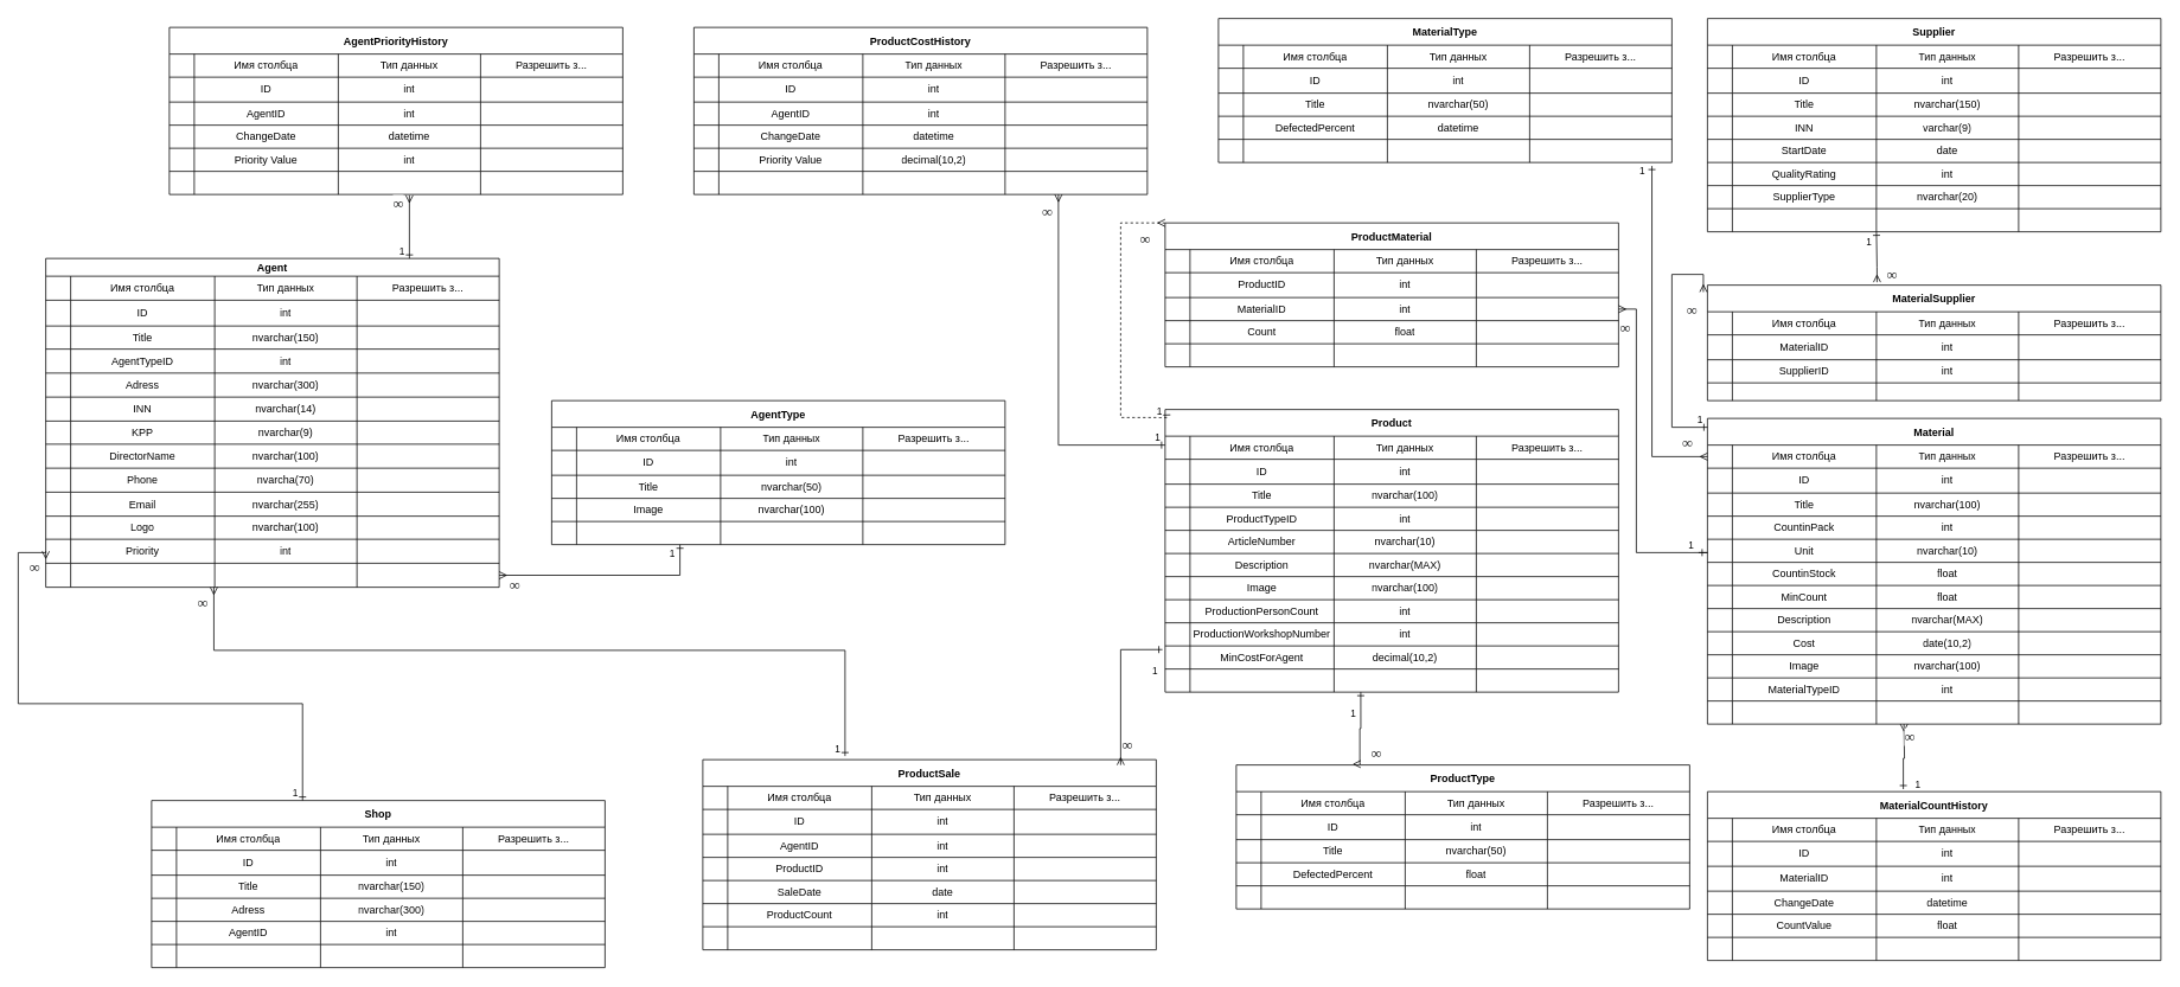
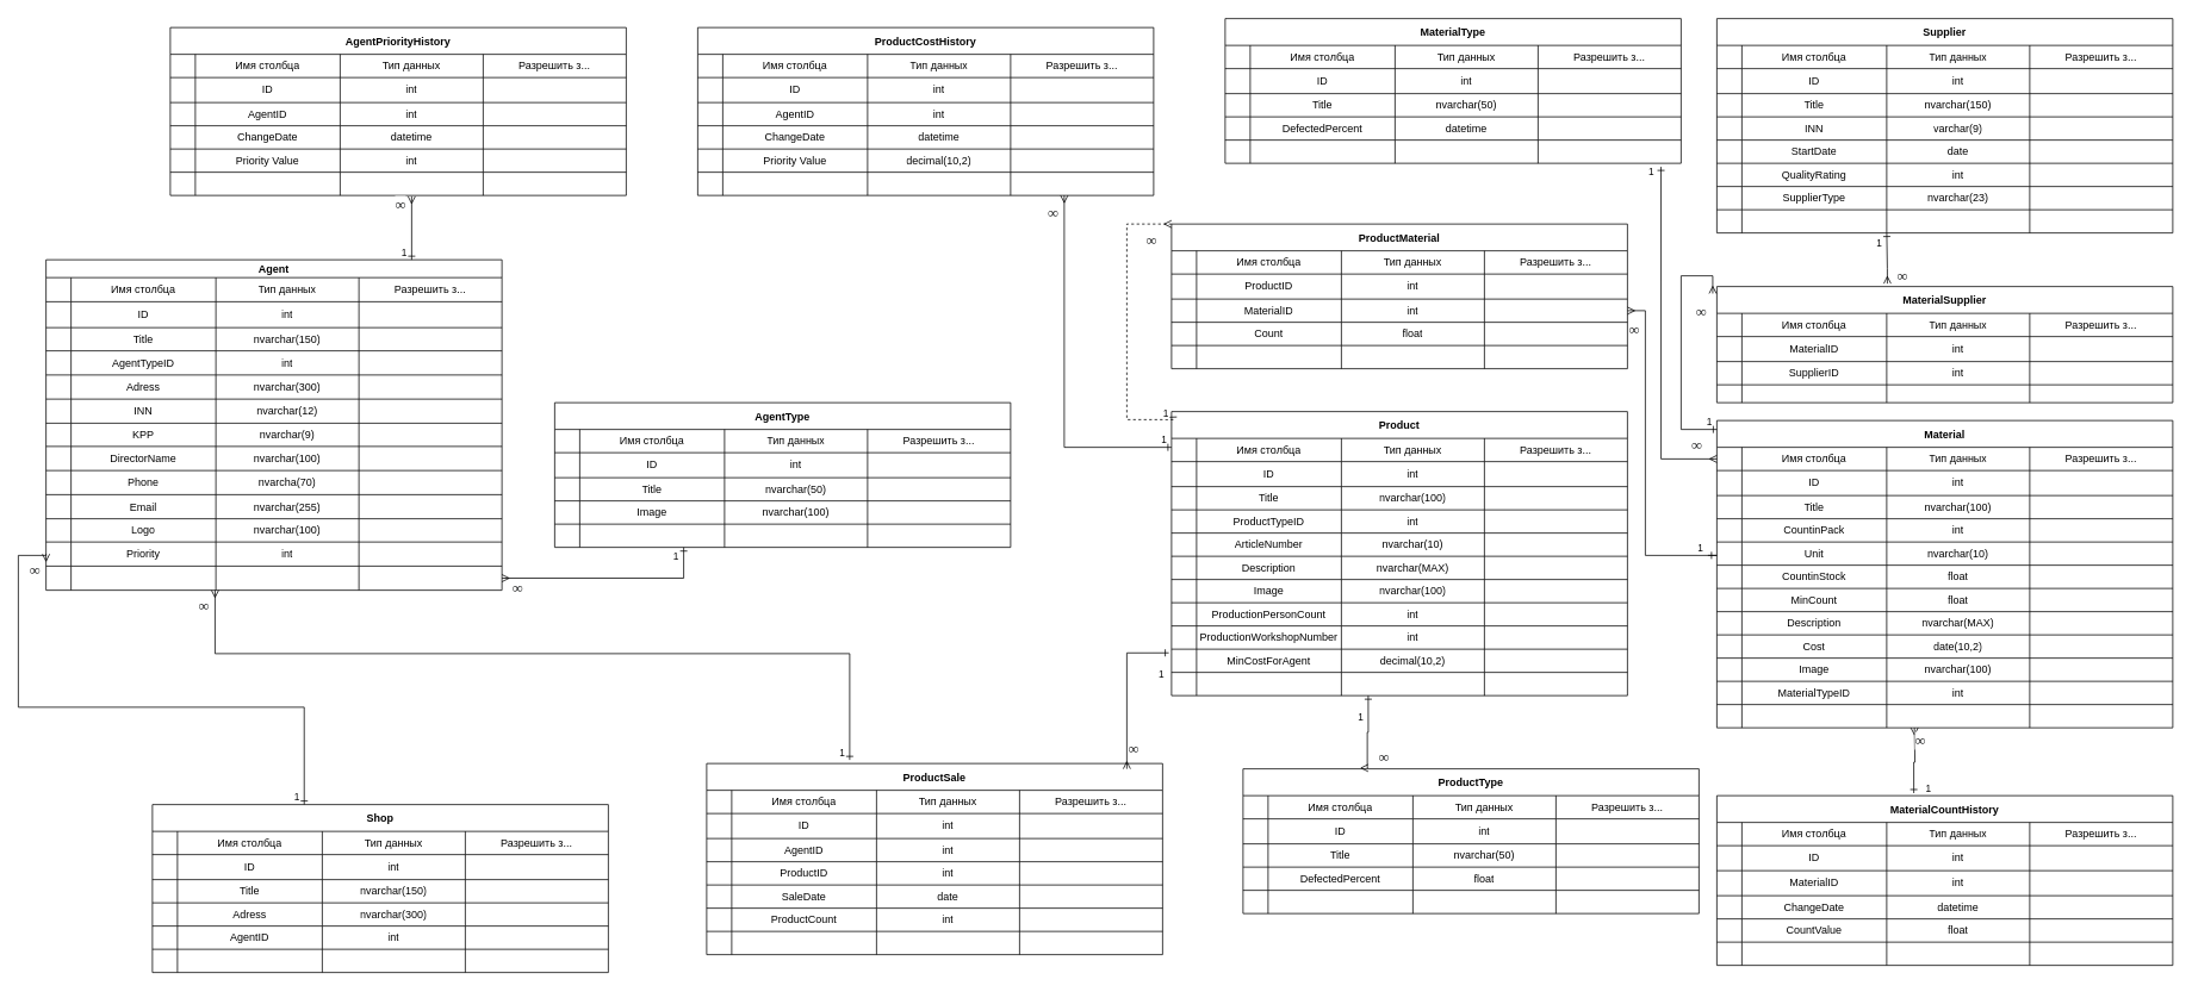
- <mxCell id="391" value="nvarchar(20)" style="shape=partialRectangle;html=1;whiteSpace=wrap;connectable=0;fillColor=none;top=0;left=0;bottom=0;right=0;overflow=hidden;" parent="388" vertex="1"><mxGeometry x="190" width="160" height="26" as="geometry"><mxRectangle width="160" height="26" as="alternateBounds" /></mxGeometry></mxCell>
+ <mxCell id="391" value="nvarchar(23)" style="shape=partialRectangle;html=1;whiteSpace=wrap;connectable=0;fillColor=none;top=0;left=0;bottom=0;right=0;overflow=hidden;" parent="388" vertex="1"><mxGeometry x="190" width="160" height="26" as="geometry"><mxRectangle width="160" height="26" as="alternateBounds" /></mxGeometry></mxCell>
- <mxCell id="119" value="nvarchar(14)" style="shape=partialRectangle;html=1;whiteSpace=wrap;connectable=0;fillColor=none;top=0;left=0;bottom=0;right=0;overflow=hidden;" parent="116" vertex="1"><mxGeometry x="190" width="160" height="27" as="geometry"><mxRectangle width="160" height="27" as="alternateBounds" /></mxGeometry></mxCell>
+ <mxCell id="119" value="nvarchar(12)" style="shape=partialRectangle;html=1;whiteSpace=wrap;connectable=0;fillColor=none;top=0;left=0;bottom=0;right=0;overflow=hidden;" parent="116" vertex="1"><mxGeometry x="190" width="160" height="27" as="geometry"><mxRectangle width="160" height="27" as="alternateBounds" /></mxGeometry></mxCell>
